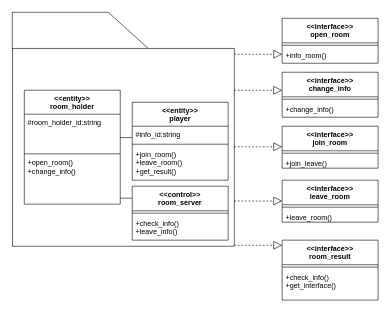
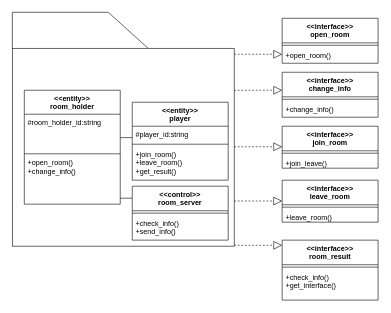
- <mxCell id="18" value="+info_room()" style="text;strokeColor=none;fillColor=none;align=left;verticalAlign=top;spacingLeft=4;spacingRight=4;overflow=hidden;rotatable=0;points=[[0,0.5],[1,0.5]];portConstraint=eastwest;" vertex="1" parent="16"><mxGeometry y="49" width="160" height="26" as="geometry" /></mxCell>
+ <mxCell id="18" value="+open_room()" style="text;strokeColor=none;fillColor=none;align=left;verticalAlign=top;spacingLeft=4;spacingRight=4;overflow=hidden;rotatable=0;points=[[0,0.5],[1,0.5]];portConstraint=eastwest;" vertex="1" parent="16"><mxGeometry y="49" width="160" height="26" as="geometry" /></mxCell>
- <mxCell id="12" value="#info_id:string" style="text;strokeColor=none;fillColor=none;align=left;verticalAlign=top;spacingLeft=4;spacingRight=4;overflow=hidden;rotatable=0;points=[[0,0.5],[1,0.5]];portConstraint=eastwest;" vertex="1" parent="11"><mxGeometry y="40" width="160" height="26" as="geometry" /></mxCell>
+ <mxCell id="12" value="#player_id:string" style="text;strokeColor=none;fillColor=none;align=left;verticalAlign=top;spacingLeft=4;spacingRight=4;overflow=hidden;rotatable=0;points=[[0,0.5],[1,0.5]];portConstraint=eastwest;" vertex="1" parent="11"><mxGeometry y="40" width="160" height="26" as="geometry" /></mxCell>
- <mxCell id="31" value="+check_info()&#10;+leave_info()&#10;" style="text;strokeColor=none;fillColor=none;align=left;verticalAlign=top;spacingLeft=4;spacingRight=4;overflow=hidden;rotatable=0;points=[[0,0.5],[1,0.5]];portConstraint=eastwest;" vertex="1" parent="29"><mxGeometry y="49" width="160" height="41" as="geometry" /></mxCell>
+ <mxCell id="31" value="+check_info()&#10;+send_info()&#10;" style="text;strokeColor=none;fillColor=none;align=left;verticalAlign=top;spacingLeft=4;spacingRight=4;overflow=hidden;rotatable=0;points=[[0,0.5],[1,0.5]];portConstraint=eastwest;" vertex="1" parent="29"><mxGeometry y="49" width="160" height="41" as="geometry" /></mxCell>
